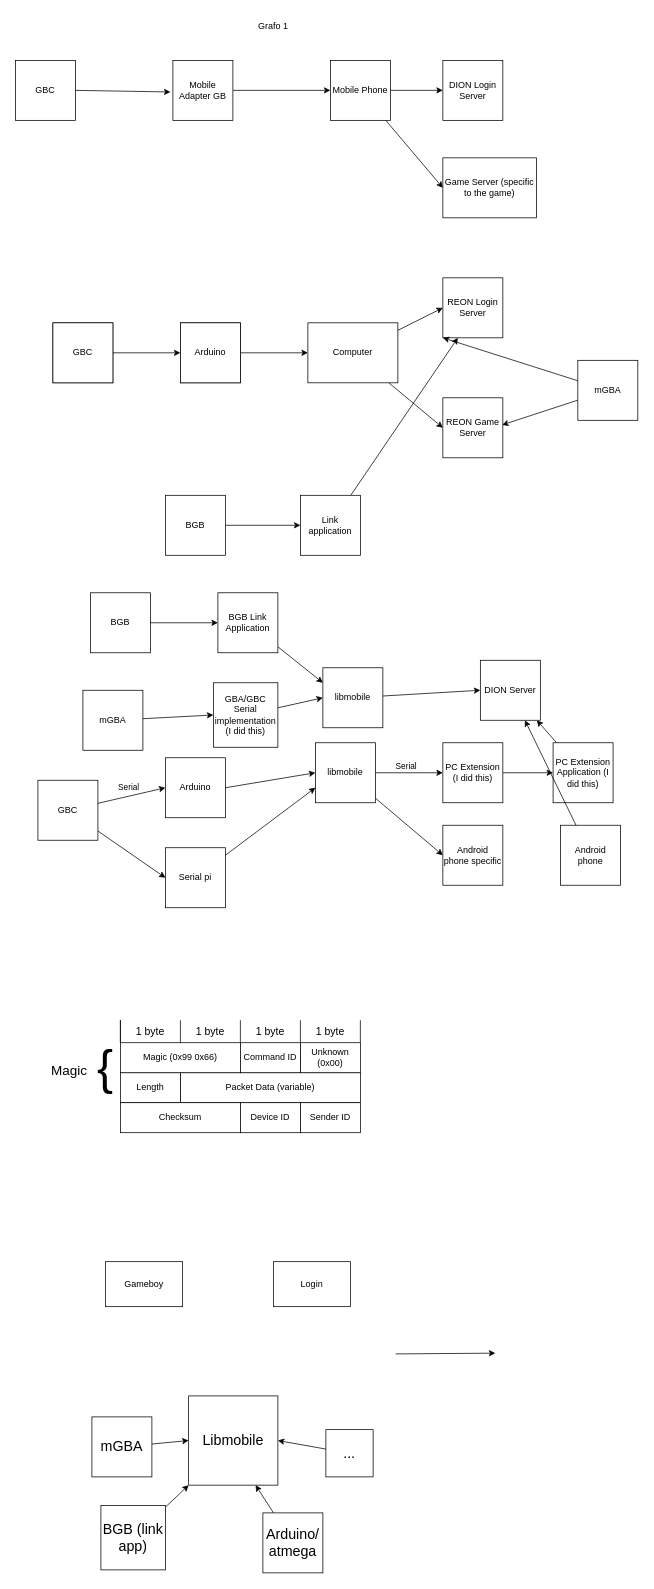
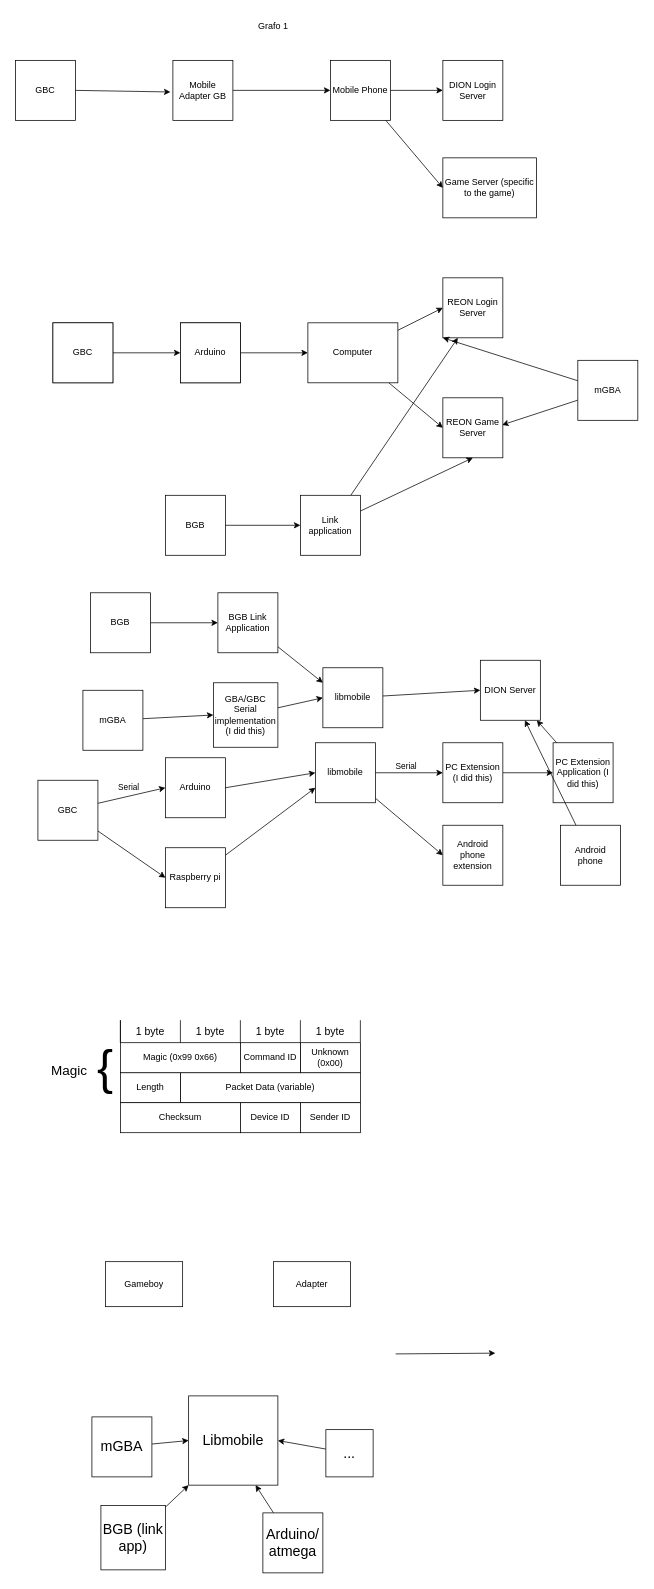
+ <mxCell id="26" style="edgeStyle=none;html=1;entryX=0.5;entryY=1;entryDx=0;entryDy=0;" parent="1" source="27" target="19" edge="1"><mxGeometry relative="1" as="geometry" /></mxCell>
- <mxCell id="56" value="Android phone specific" style="whiteSpace=wrap;html=1;aspect=fixed;" parent="1" vertex="1"><mxGeometry x="590" y="1100" width="80" height="80" as="geometry" /></mxCell>
+ <mxCell id="56" value="Android phone extension" style="whiteSpace=wrap;html=1;aspect=fixed;" parent="1" vertex="1"><mxGeometry x="590" y="1100" width="80" height="80" as="geometry" /></mxCell>
- <mxCell id="60" value="Serial pi" style="whiteSpace=wrap;html=1;aspect=fixed;" parent="1" vertex="1"><mxGeometry x="220" y="1130" width="80" height="80" as="geometry" /></mxCell>
+ <mxCell id="60" value="Raspberry pi" style="whiteSpace=wrap;html=1;aspect=fixed;" parent="1" vertex="1"><mxGeometry x="220" y="1130" width="80" height="80" as="geometry" /></mxCell>
- <mxCell id="82" value="Login" style="rounded=0;whiteSpace=wrap;html=1;" parent="1" vertex="1"><mxGeometry x="364" y="1682" width="103" height="60" as="geometry" /></mxCell>
+ <mxCell id="82" value="Adapter" style="rounded=0;whiteSpace=wrap;html=1;" parent="1" vertex="1"><mxGeometry x="364" y="1682" width="103" height="60" as="geometry" /></mxCell>
